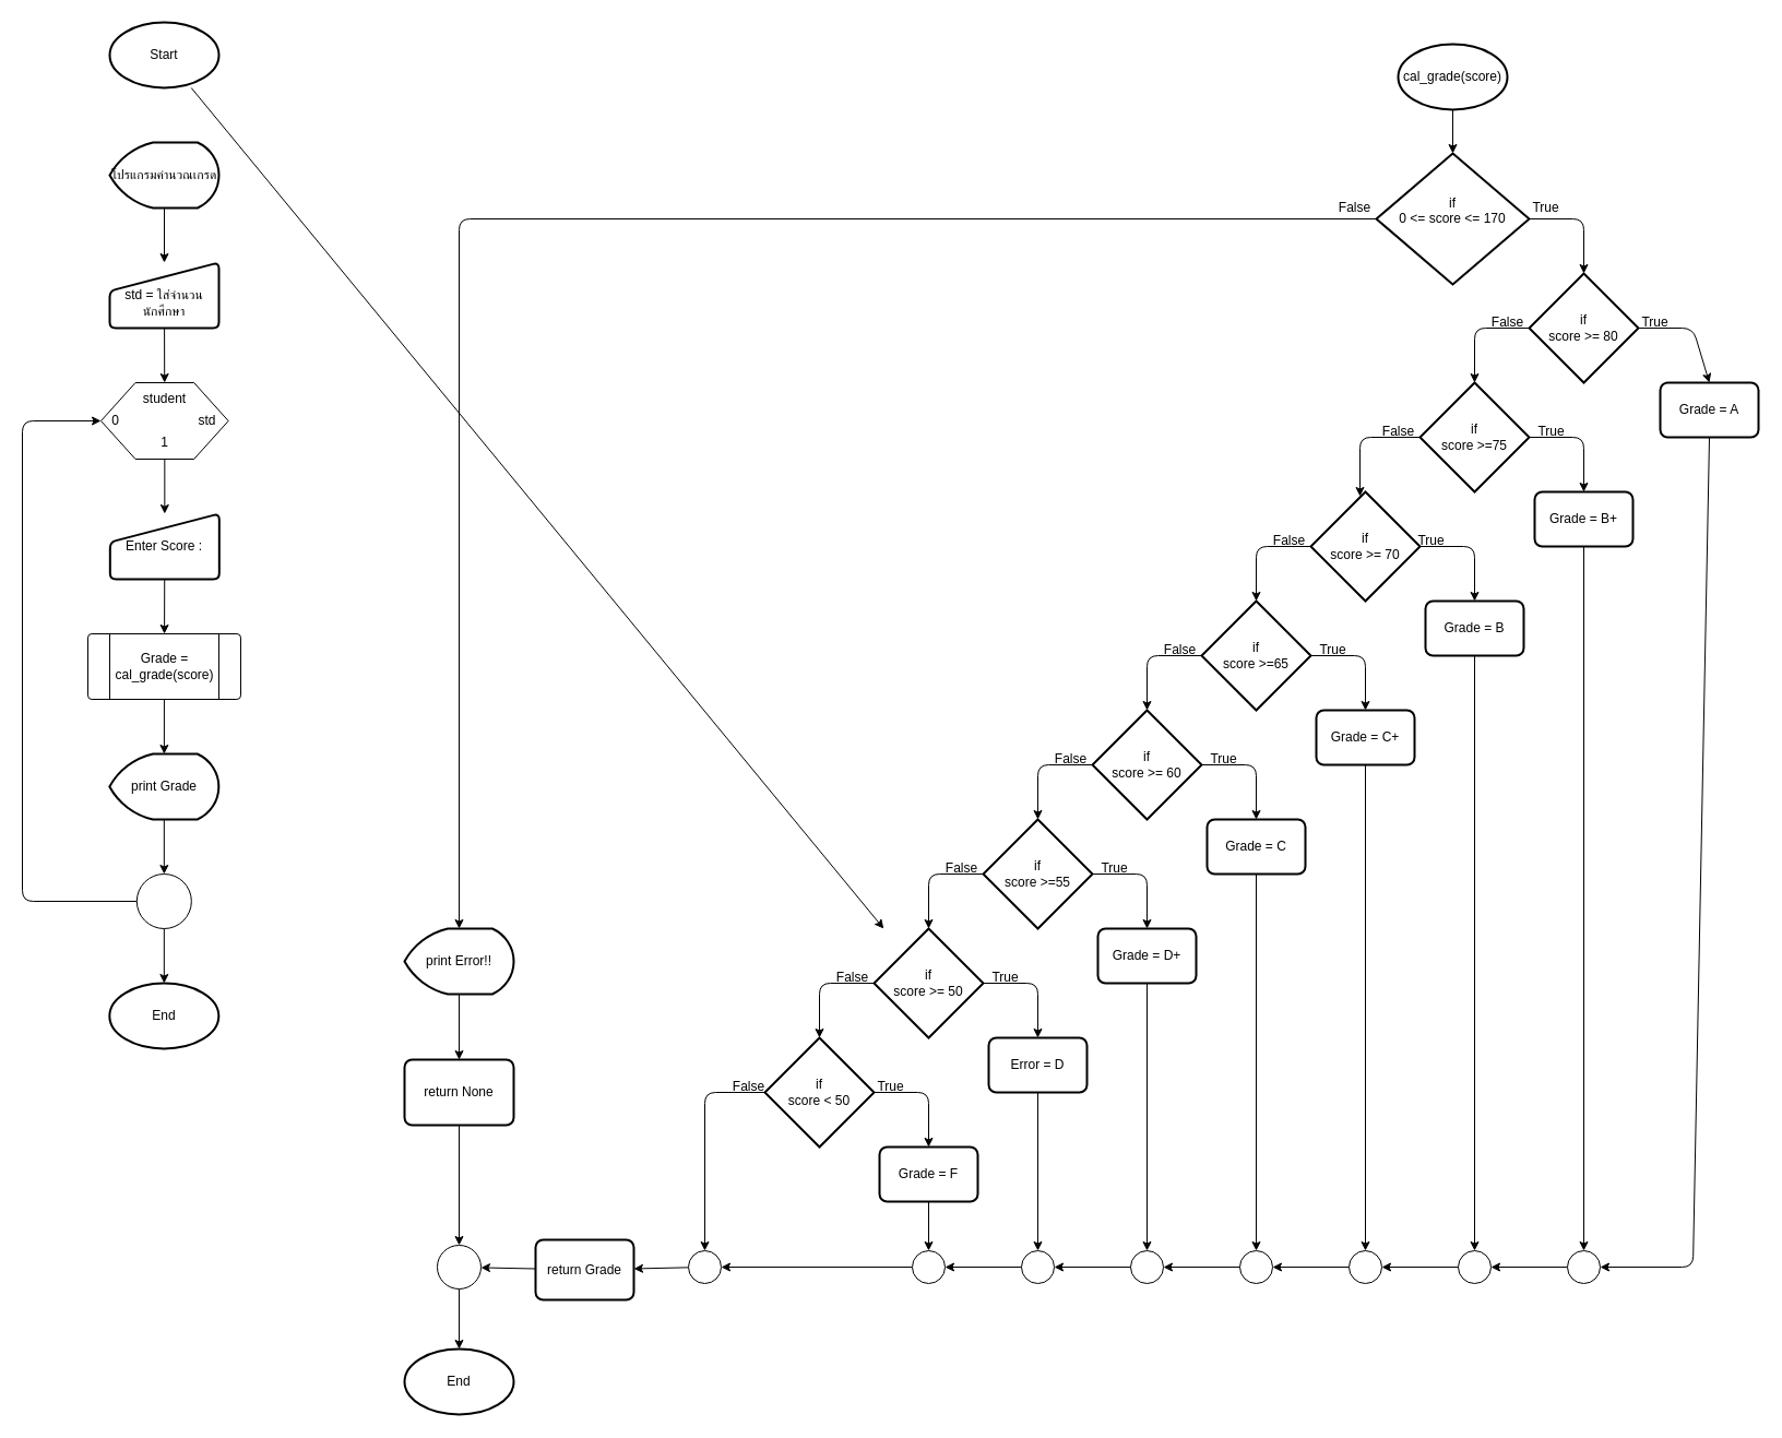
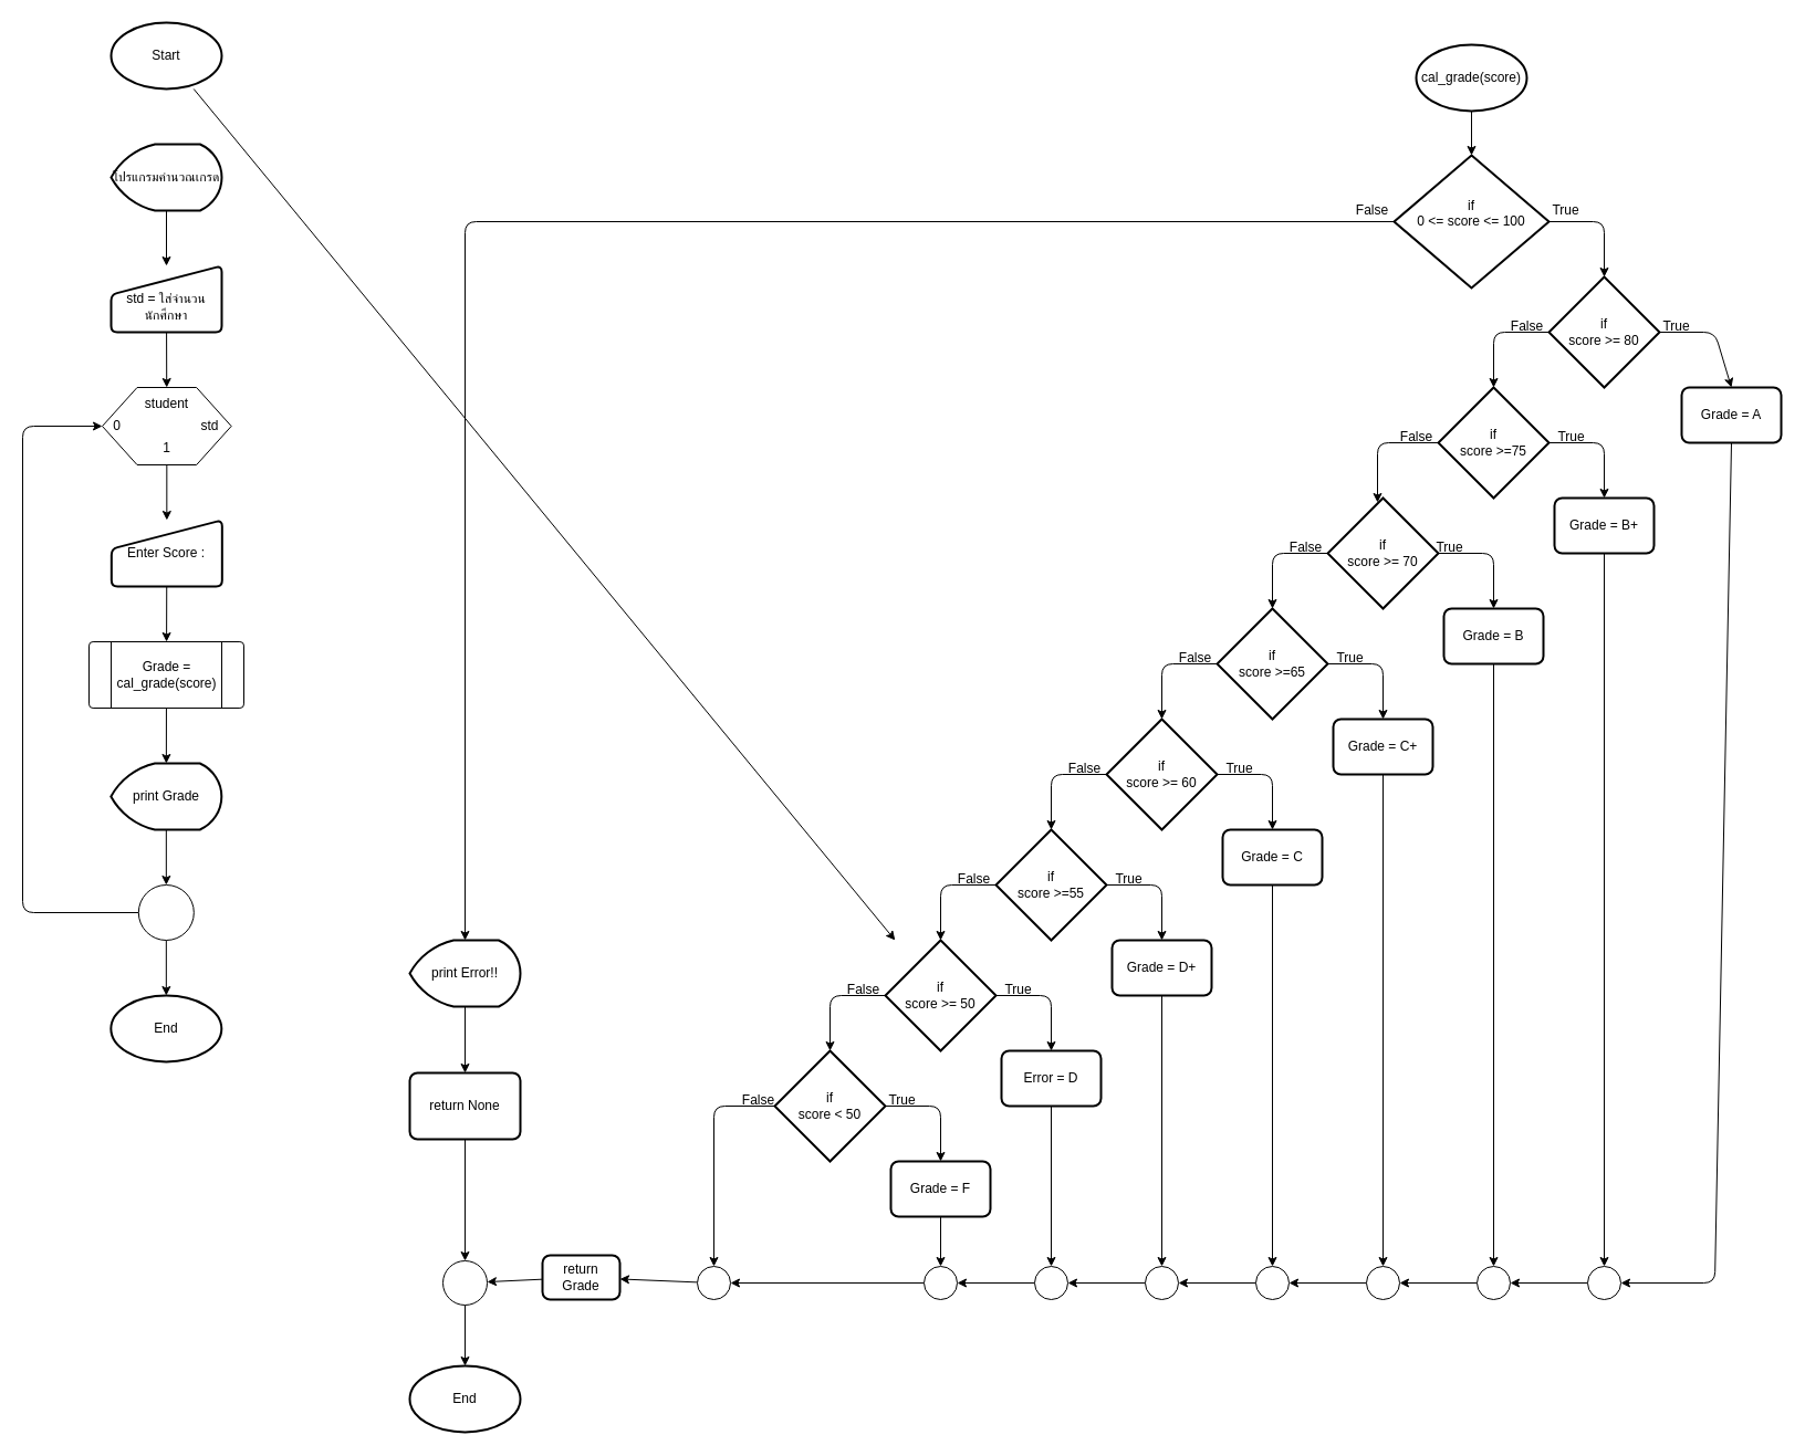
- <mxCell id="28" value="if&lt;br&gt;0 &amp;lt;= score &amp;lt;= 170&lt;br&gt;&lt;br&gt;" style="strokeWidth=2;html=1;shape=mxgraph.flowchart.decision;whiteSpace=wrap;" parent="1" vertex="1"><mxGeometry x="1260" y="140" width="140" height="120" as="geometry" /></mxCell>
+ <mxCell id="28" value="if&lt;br&gt;0 &amp;lt;= score &amp;lt;= 100&lt;br&gt;&lt;br&gt;" style="strokeWidth=2;html=1;shape=mxgraph.flowchart.decision;whiteSpace=wrap;" parent="1" vertex="1"><mxGeometry x="1260" y="140" width="140" height="120" as="geometry" /></mxCell>
- <mxCell id="108" value="return Grade" style="rounded=1;whiteSpace=wrap;html=1;absoluteArcSize=1;arcSize=14;strokeWidth=2;" parent="1" vertex="1"><mxGeometry x="490" y="1135" width="90" height="55" as="geometry" /></mxCell>
+ <mxCell id="108" value="return Grade" style="rounded=1;whiteSpace=wrap;html=1;absoluteArcSize=1;arcSize=14;strokeWidth=2;" parent="1" vertex="1"><mxGeometry x="490" y="1135" width="70" height="40" as="geometry" /></mxCell>
